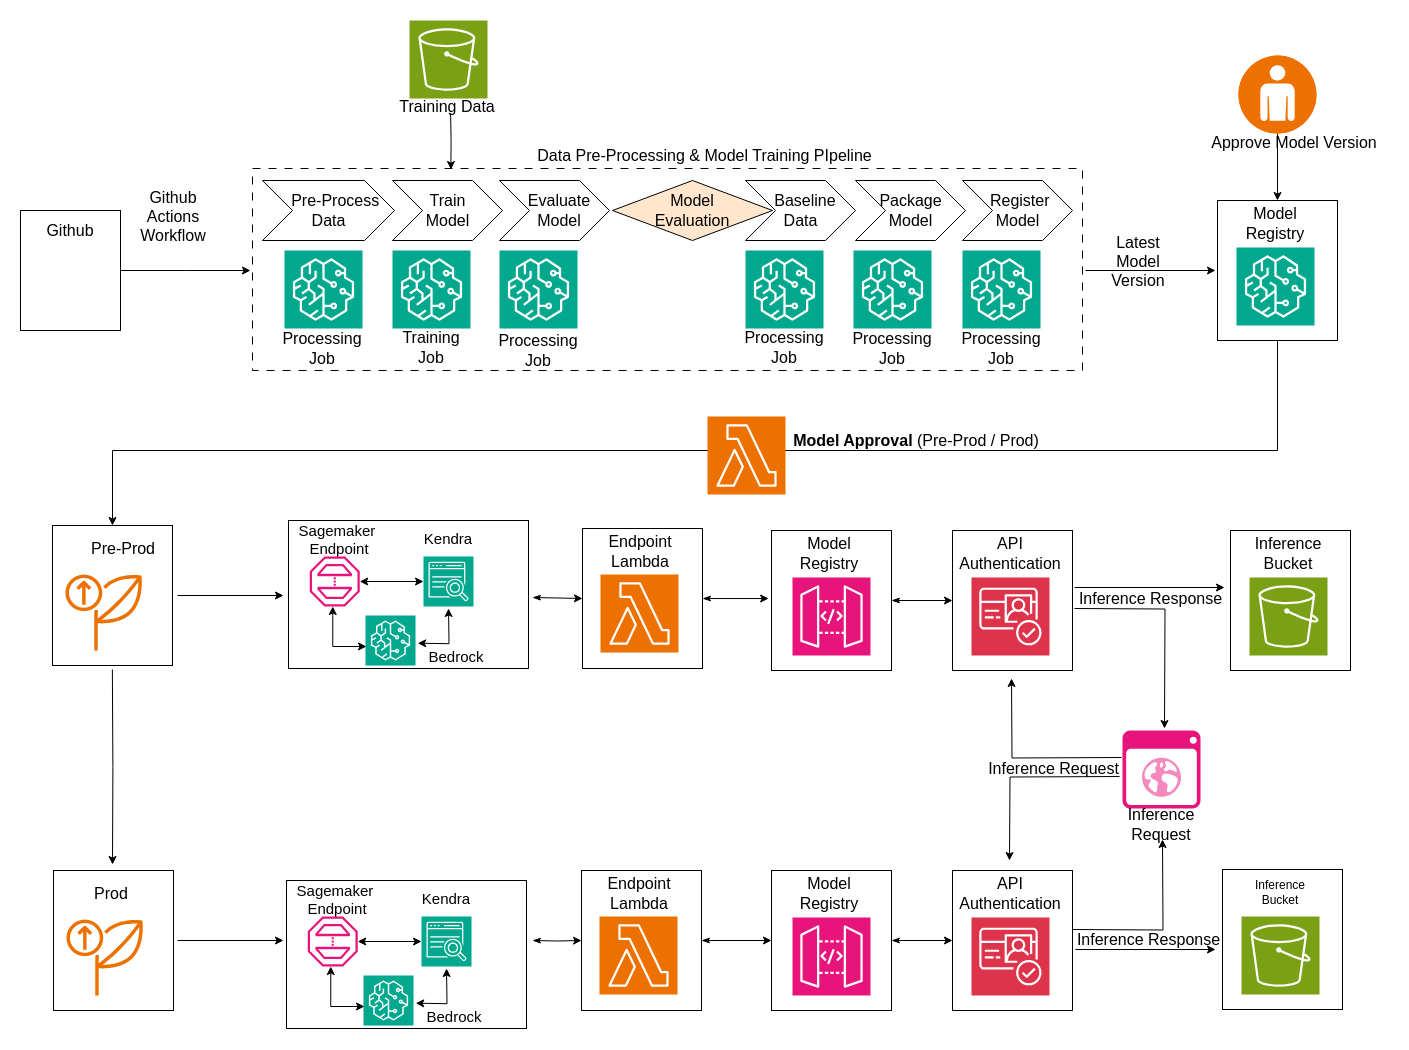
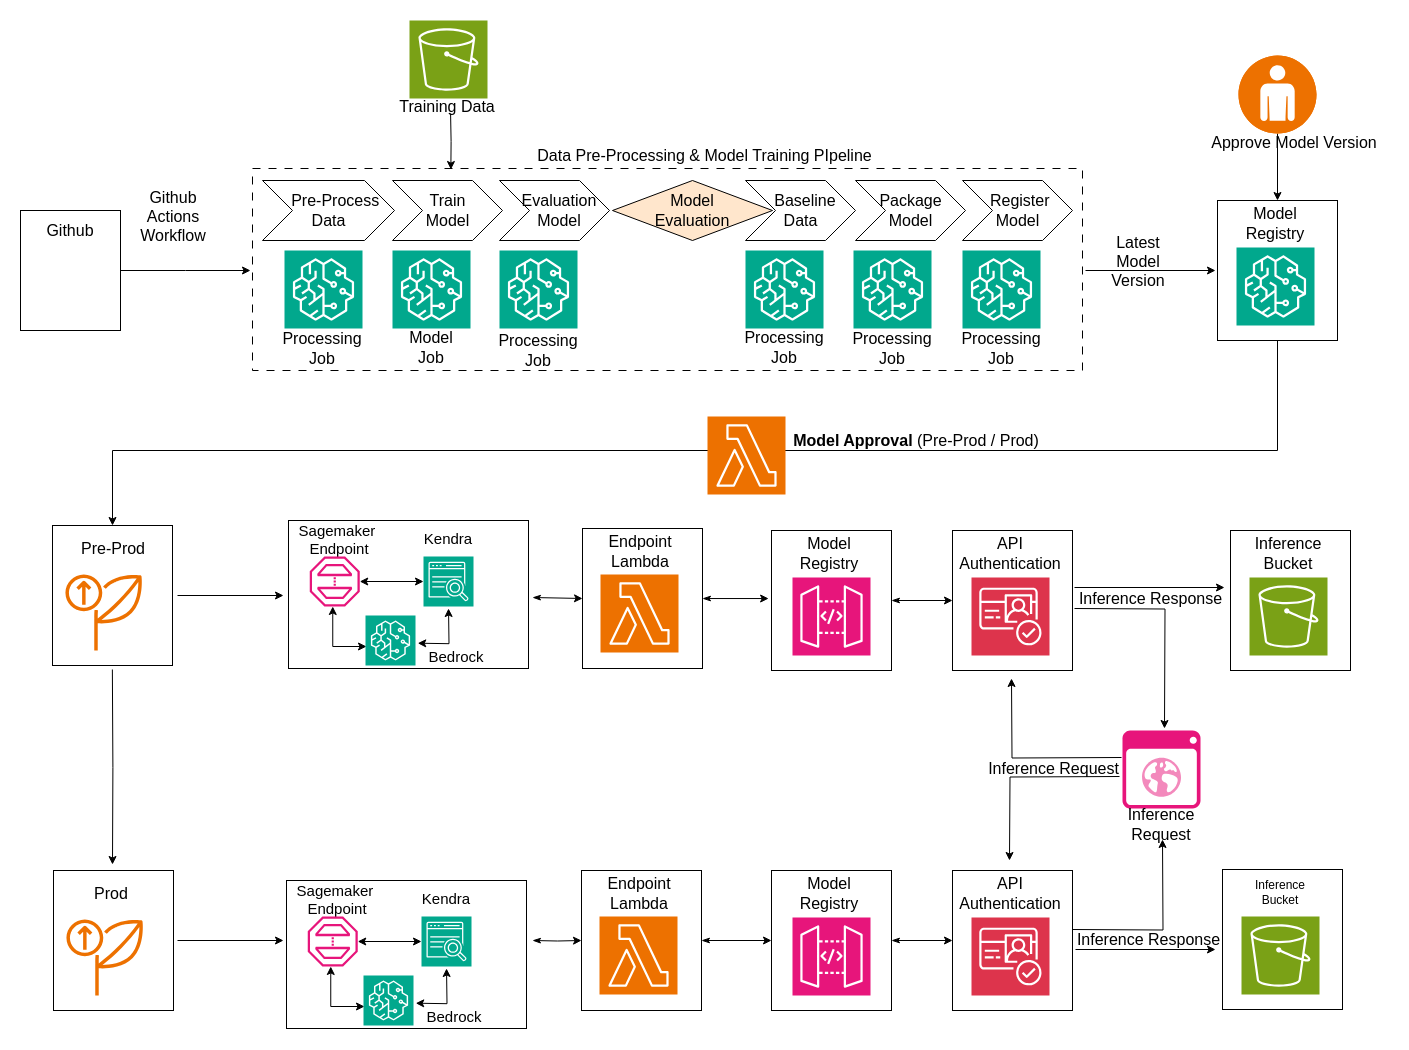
- <mxCell id="8" value="&lt;font style=&quot;font-size: 16px;&quot;&gt;&amp;nbsp; Evaluate&lt;/font&gt;&lt;div&gt;&lt;font style=&quot;font-size: 16px;&quot;&gt;&amp;nbsp; Model&lt;/font&gt;&lt;/div&gt;" style="html=1;shadow=0;dashed=0;align=center;verticalAlign=middle;shape=mxgraph.arrows2.arrow;dy=0;dx=30;notch=30;" vertex="1" parent="1"><mxGeometry x="499" y="180" width="110" height="60" as="geometry" /></mxCell>
+ <mxCell id="8" value="&lt;font style=&quot;font-size: 16px;&quot;&gt;&amp;nbsp; Evaluation&lt;/font&gt;&lt;div&gt;&lt;font style=&quot;font-size: 16px;&quot;&gt;&amp;nbsp; Model&lt;/font&gt;&lt;/div&gt;" style="html=1;shadow=0;dashed=0;align=center;verticalAlign=middle;shape=mxgraph.arrows2.arrow;dy=0;dx=30;notch=30;" vertex="1" parent="1"><mxGeometry x="499" y="180" width="110" height="60" as="geometry" /></mxCell>
- <mxCell id="19" value="&lt;font style=&quot;font-size: 16px;&quot;&gt;Training&lt;/font&gt;&lt;div&gt;&lt;font style=&quot;font-size: 16px;&quot;&gt;Job&lt;/font&gt;&lt;/div&gt;" style="text;html=1;align=center;verticalAlign=middle;whiteSpace=wrap;rounded=0;" vertex="1" parent="1"><mxGeometry x="401" y="332" width="60" height="30" as="geometry" /></mxCell>
+ <mxCell id="19" value="&lt;font style=&quot;font-size: 16px;&quot;&gt;Model&lt;/font&gt;&lt;div&gt;&lt;font style=&quot;font-size: 16px;&quot;&gt;Job&lt;/font&gt;&lt;/div&gt;" style="text;html=1;align=center;verticalAlign=middle;whiteSpace=wrap;rounded=0;" vertex="1" parent="1"><mxGeometry x="401" y="332" width="60" height="30" as="geometry" /></mxCell>
- <mxCell id="41" value="&lt;font style=&quot;font-size: 16px;&quot;&gt;Pre-Prod&lt;/font&gt;" style="text;html=1;align=center;verticalAlign=middle;whiteSpace=wrap;rounded=0;" vertex="1" parent="37"><mxGeometry x="32" y="10" width="78" height="25" as="geometry" /></mxCell>
+ <mxCell id="41" value="&lt;font style=&quot;font-size: 16px;&quot;&gt;Pre-Prod&lt;/font&gt;" style="text;html=1;align=center;verticalAlign=middle;whiteSpace=wrap;rounded=0;" vertex="1" parent="37"><mxGeometry x="22" y="10" width="78" height="25" as="geometry" /></mxCell>
